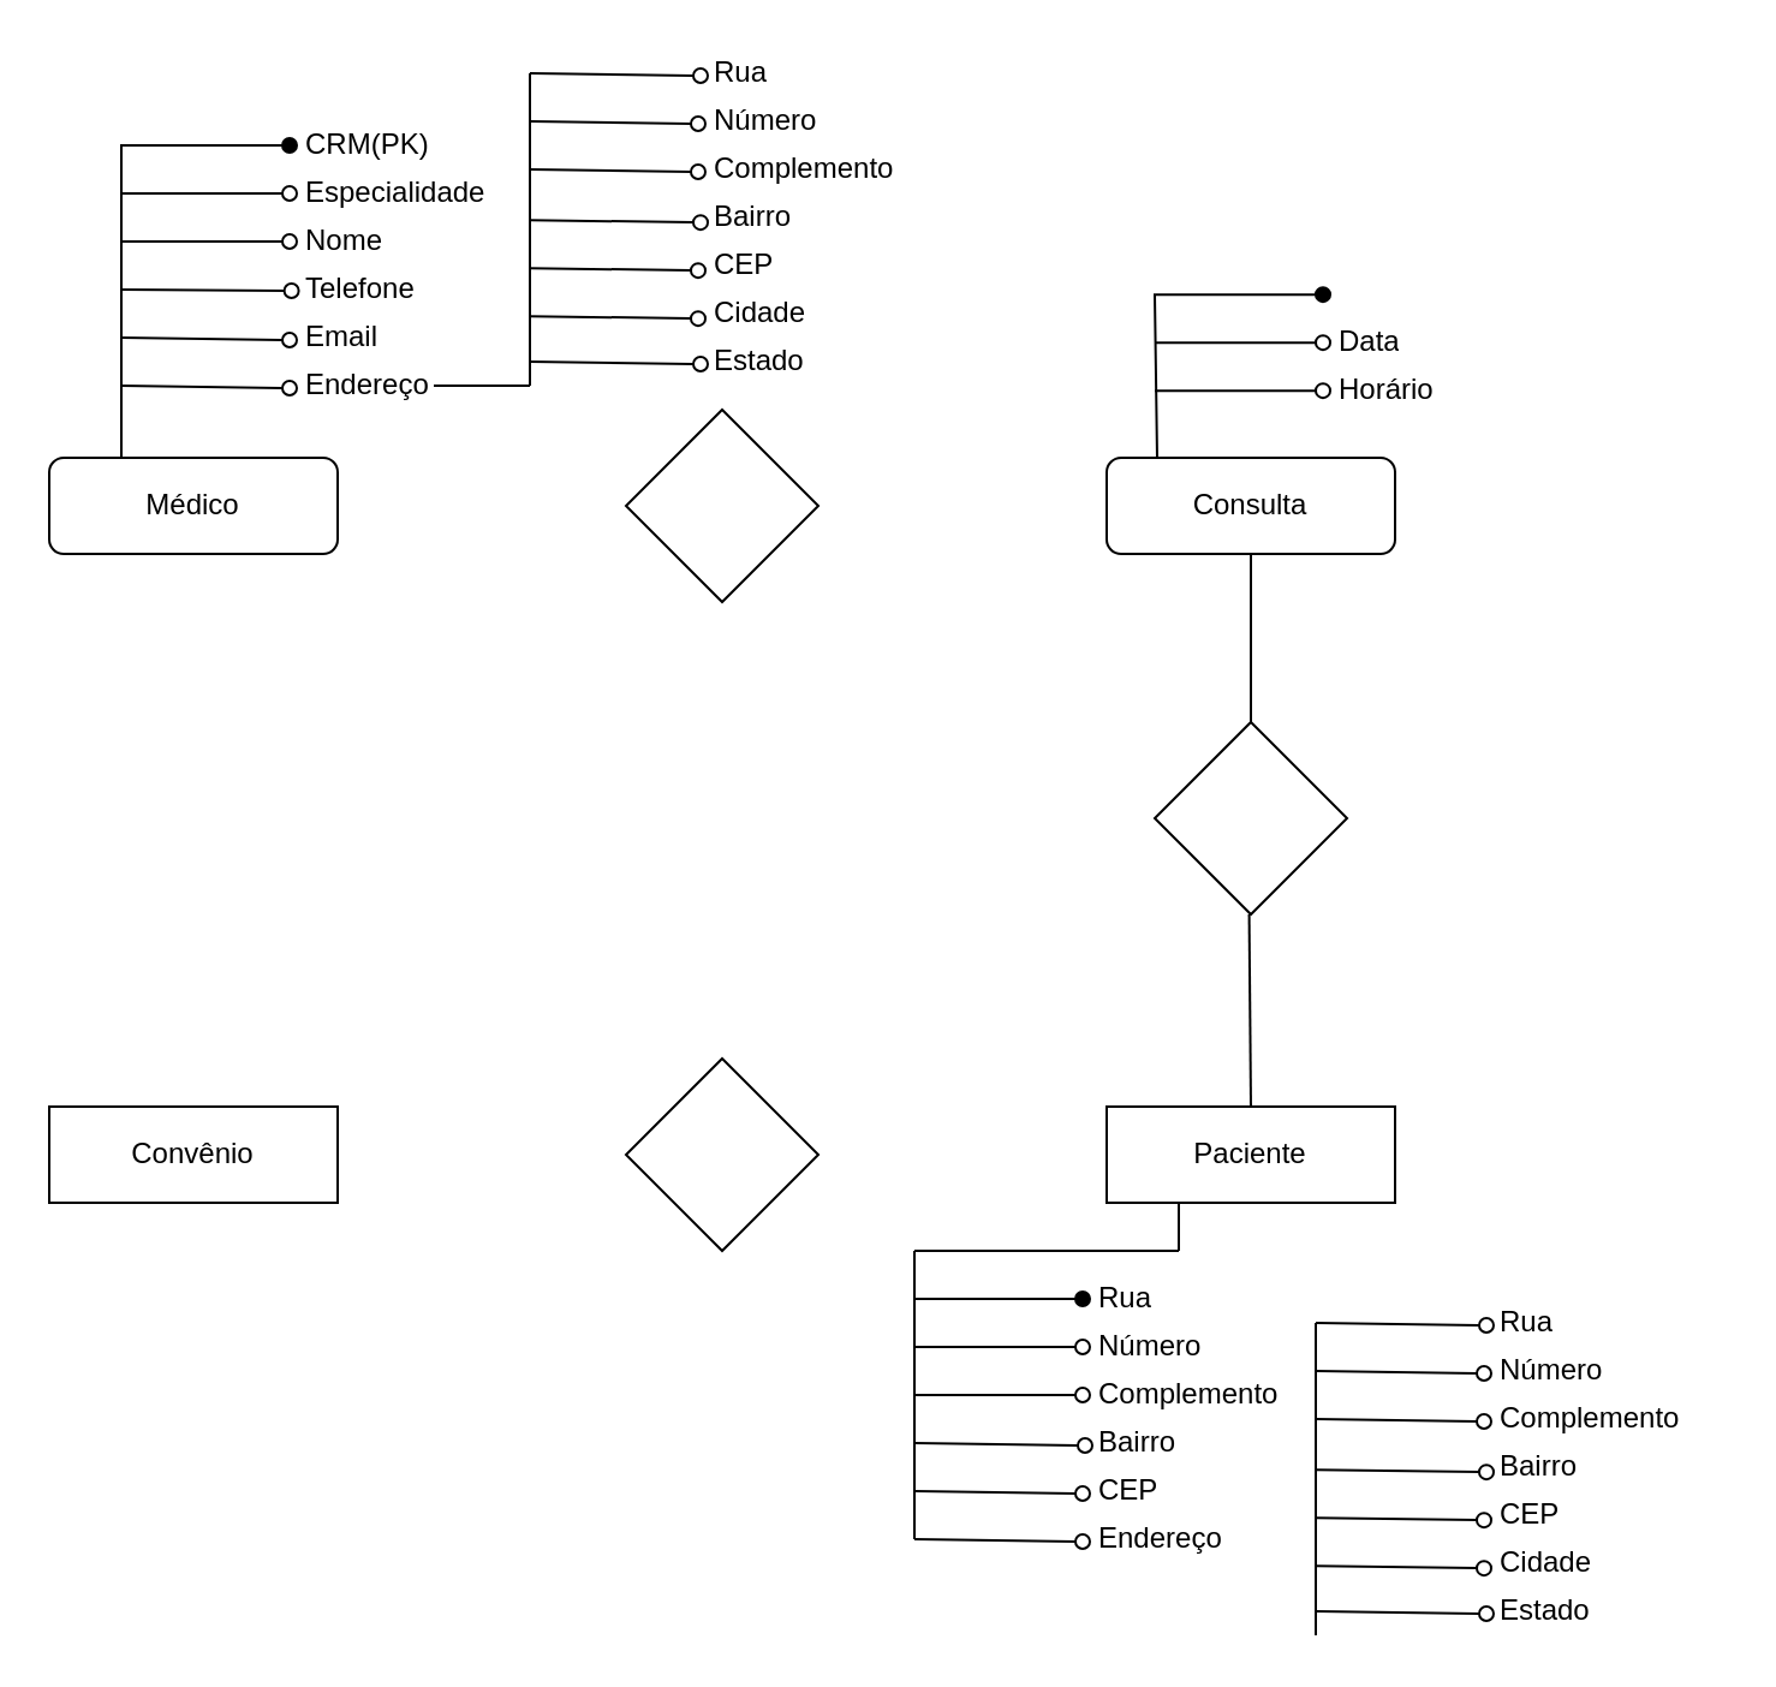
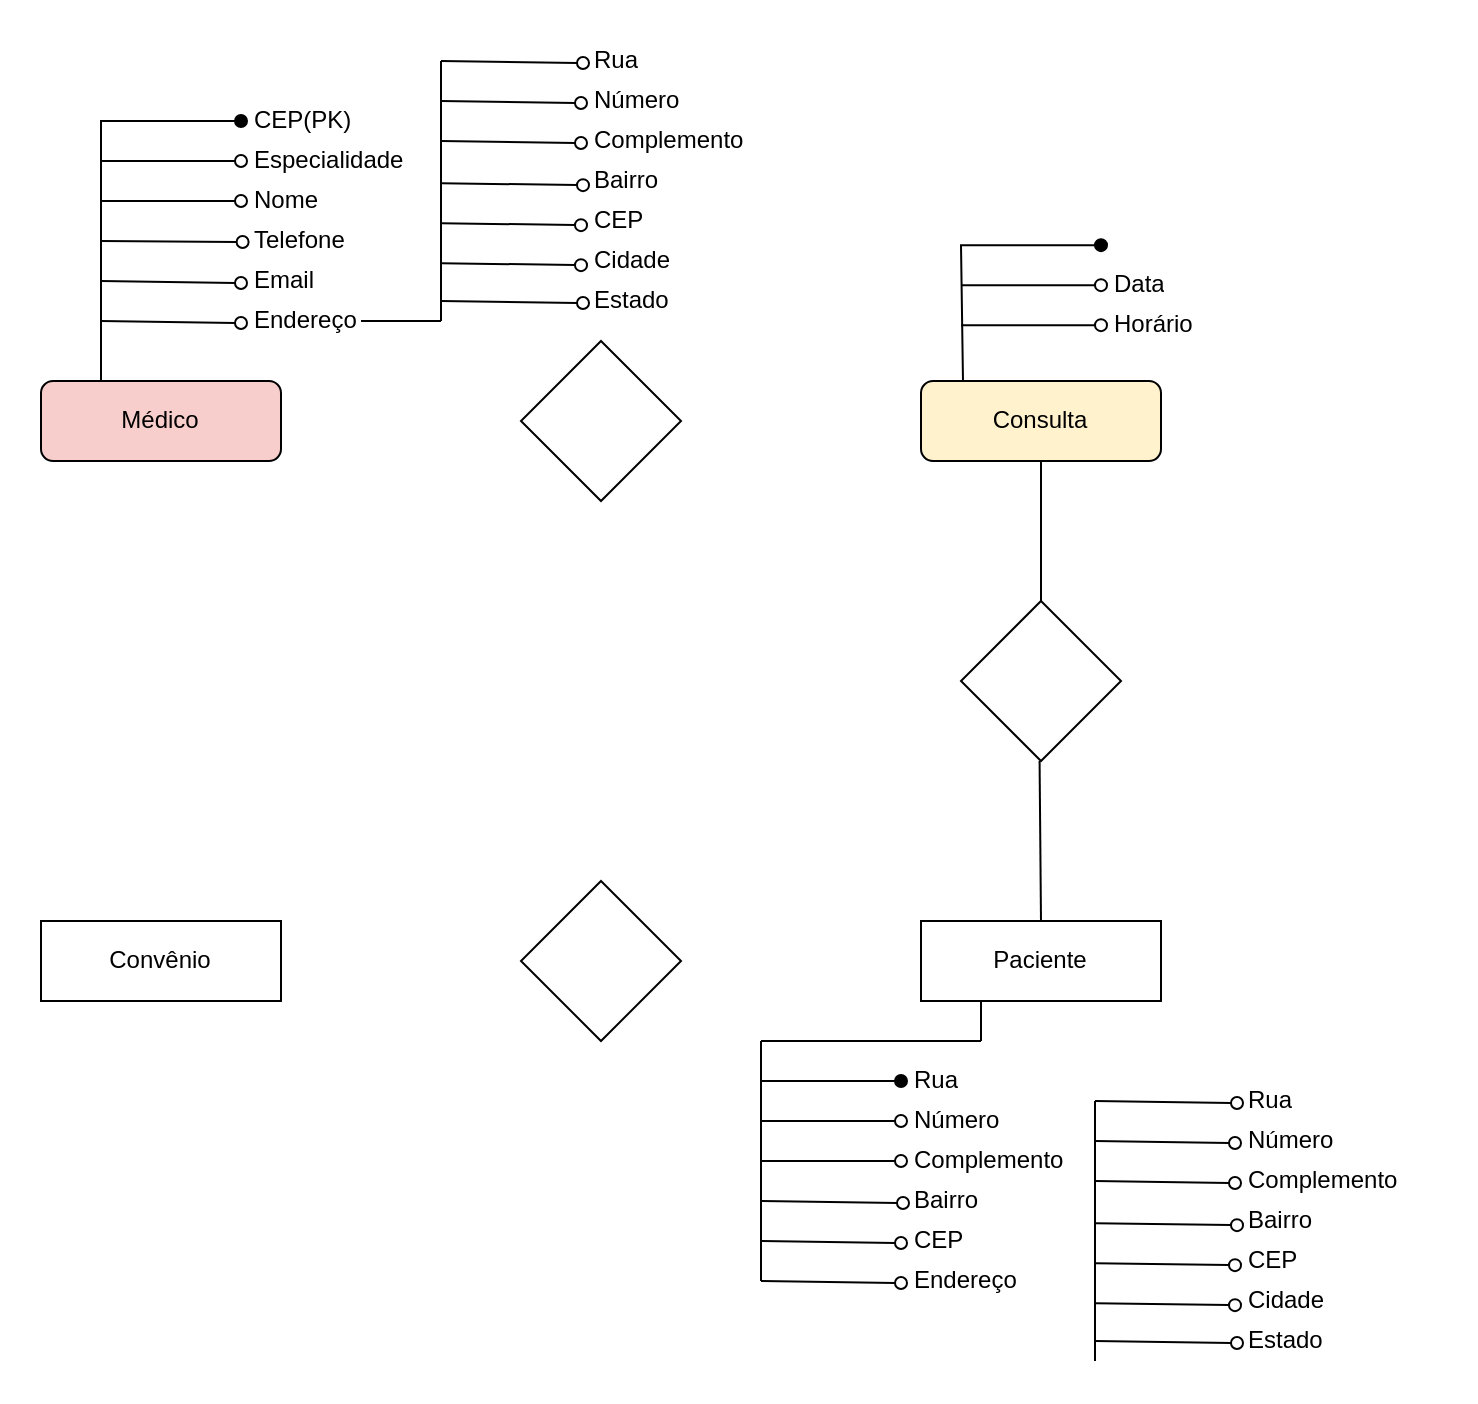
- <mxCell id="12" value="CRM(PK)" style="shape=partialRectangle;html=1;whiteSpace=wrap;connectable=0;strokeColor=inherit;overflow=hidden;fillColor=none;top=0;left=0;bottom=0;right=0;pointerEvents=1;fontSize=12;align=left;spacingLeft=5;" vertex="1" parent="11"><mxGeometry width="100" height="20" as="geometry"><mxRectangle width="100" height="20" as="alternateBounds" /></mxGeometry></mxCell>
+ <mxCell id="12" value="CEP(PK)" style="shape=partialRectangle;html=1;whiteSpace=wrap;connectable=0;strokeColor=inherit;overflow=hidden;fillColor=none;top=0;left=0;bottom=0;right=0;pointerEvents=1;fontSize=12;align=left;spacingLeft=5;" vertex="1" parent="11"><mxGeometry width="100" height="20" as="geometry"><mxRectangle width="100" height="20" as="alternateBounds" /></mxGeometry></mxCell>
- <mxCell id="2" value="Médico" style="rounded=1;whiteSpace=wrap;html=1;fontSize=12;glass=0;strokeWidth=1;shadow=0;" parent="1" vertex="1"><mxGeometry x="20" y="190" width="120" height="40" as="geometry" /></mxCell>
+ <mxCell id="2" value="Médico" style="rounded=1;whiteSpace=wrap;html=1;fontSize=12;glass=0;strokeWidth=1;shadow=0;fillColor=#f8cecc;" parent="1" vertex="1"><mxGeometry x="20" y="190" width="120" height="40" as="geometry" /></mxCell>
- <mxCell id="3" value="Consulta" style="rounded=1;whiteSpace=wrap;html=1;fontSize=12;glass=0;strokeWidth=1;shadow=0;" parent="1" vertex="1"><mxGeometry x="460" y="190" width="120" height="40" as="geometry" /></mxCell>
+ <mxCell id="3" value="Consulta" style="rounded=1;whiteSpace=wrap;html=1;fontSize=12;glass=0;strokeWidth=1;shadow=0;fillColor=#fff2cc;" parent="1" vertex="1"><mxGeometry x="460" y="190" width="120" height="40" as="geometry" /></mxCell>
